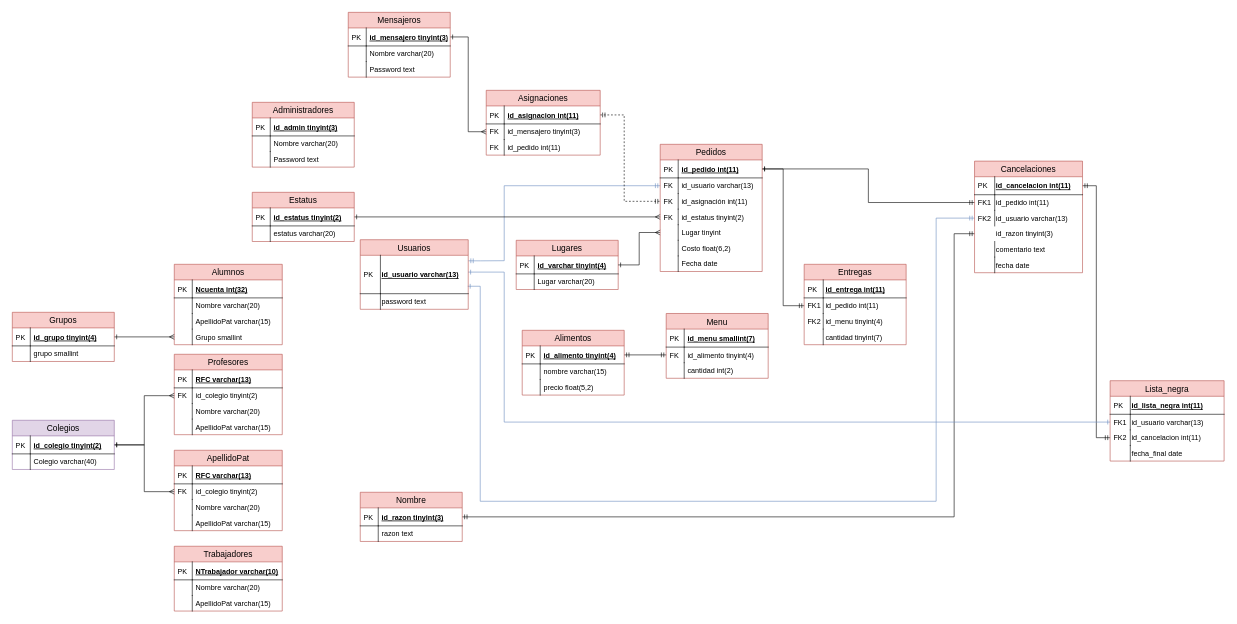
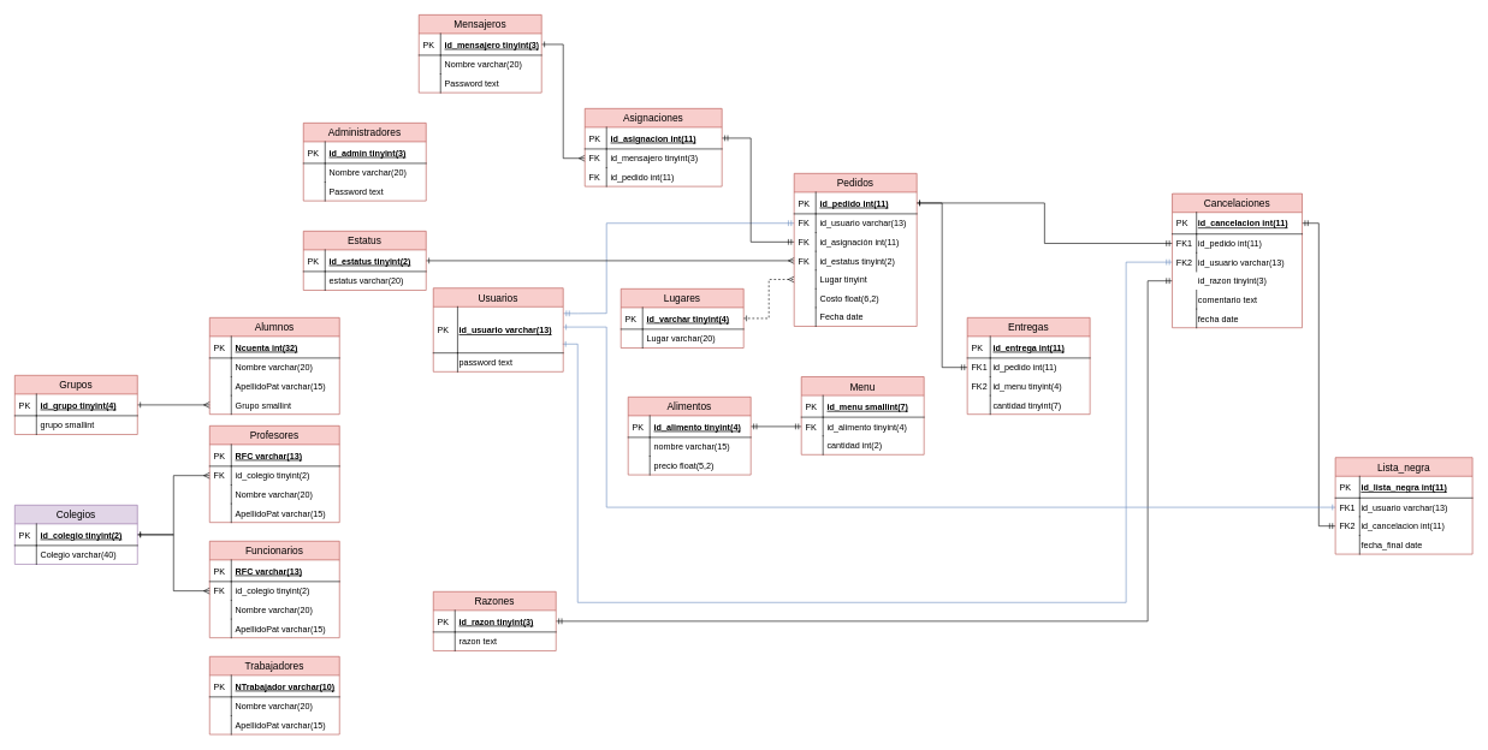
- <mxCell id="96" style="edgeStyle=orthogonalEdgeStyle;rounded=0;orthogonalLoop=1;jettySize=auto;html=1;exitX=1;exitY=0.5;exitDx=0;exitDy=0;entryX=0;entryY=0.5;entryDx=0;entryDy=0;fontSize=14;startArrow=ERmandOne;startFill=0;endArrow=ERmandOne;endFill=0;dashed=1;" parent="1" source="155" target="114" edge="1"><mxGeometry relative="1" as="geometry"><Array as="points"><mxPoint x="1040" y="191" /><mxPoint x="1040" y="335" /></Array></mxGeometry></mxCell>
+ <mxCell id="96" style="edgeStyle=orthogonalEdgeStyle;rounded=0;orthogonalLoop=1;jettySize=auto;html=1;exitX=1;exitY=0.5;exitDx=0;exitDy=0;entryX=0;entryY=0.5;entryDx=0;entryDy=0;fontSize=14;startArrow=ERmandOne;startFill=0;endArrow=ERmandOne;endFill=0;" parent="1" source="155" target="114" edge="1"><mxGeometry relative="1" as="geometry"><Array as="points"><mxPoint x="1040" y="191" /><mxPoint x="1040" y="335" /></Array></mxGeometry></mxCell>
- <mxCell id="108" style="edgeStyle=orthogonalEdgeStyle;rounded=0;orthogonalLoop=1;jettySize=auto;html=1;exitX=1;exitY=0.5;exitDx=0;exitDy=0;entryX=0;entryY=0.5;entryDx=0;entryDy=0;startArrow=ERone;startFill=0;endArrow=ERmany;endFill=0;" parent="1" source="104" target="118" edge="1"><mxGeometry relative="1" as="geometry" /></mxCell>
+ <mxCell id="108" style="edgeStyle=orthogonalEdgeStyle;rounded=0;orthogonalLoop=1;jettySize=auto;html=1;exitX=1;exitY=0.5;exitDx=0;exitDy=0;entryX=0;entryY=0.5;entryDx=0;entryDy=0;startArrow=ERone;startFill=0;endArrow=ERmany;endFill=0;dashed=1;" parent="1" source="104" target="118" edge="1"><mxGeometry relative="1" as="geometry" /></mxCell>
- <mxCell id="20" value="ApellidoPat" style="swimlane;fontStyle=0;childLayout=stackLayout;horizontal=1;startSize=26;horizontalStack=0;resizeParent=1;resizeParentMax=0;resizeLast=0;collapsible=1;marginBottom=0;align=center;fontSize=14;fillColor=#f8cecc;strokeColor=#b85450;" parent="1" vertex="1"><mxGeometry x="290" y="750" width="180" height="134" as="geometry" /></mxCell>
+ <mxCell id="20" value="Funcionarios" style="swimlane;fontStyle=0;childLayout=stackLayout;horizontal=1;startSize=26;horizontalStack=0;resizeParent=1;resizeParentMax=0;resizeLast=0;collapsible=1;marginBottom=0;align=center;fontSize=14;fillColor=#f8cecc;strokeColor=#b85450;" parent="1" vertex="1"><mxGeometry x="290" y="750" width="180" height="134" as="geometry" /></mxCell>
- <mxCell id="42" value="Nombre" style="swimlane;fontStyle=0;childLayout=stackLayout;horizontal=1;startSize=26;horizontalStack=0;resizeParent=1;resizeParentMax=0;resizeLast=0;collapsible=1;marginBottom=0;align=center;fontSize=14;fillColor=#f8cecc;strokeColor=#b85450;" parent="1" vertex="1"><mxGeometry x="600" y="820" width="170" height="82" as="geometry" /></mxCell>
+ <mxCell id="42" value="Razones" style="swimlane;fontStyle=0;childLayout=stackLayout;horizontal=1;startSize=26;horizontalStack=0;resizeParent=1;resizeParentMax=0;resizeLast=0;collapsible=1;marginBottom=0;align=center;fontSize=14;fillColor=#f8cecc;strokeColor=#b85450;" parent="1" vertex="1"><mxGeometry x="600" y="820" width="170" height="82" as="geometry" /></mxCell>
